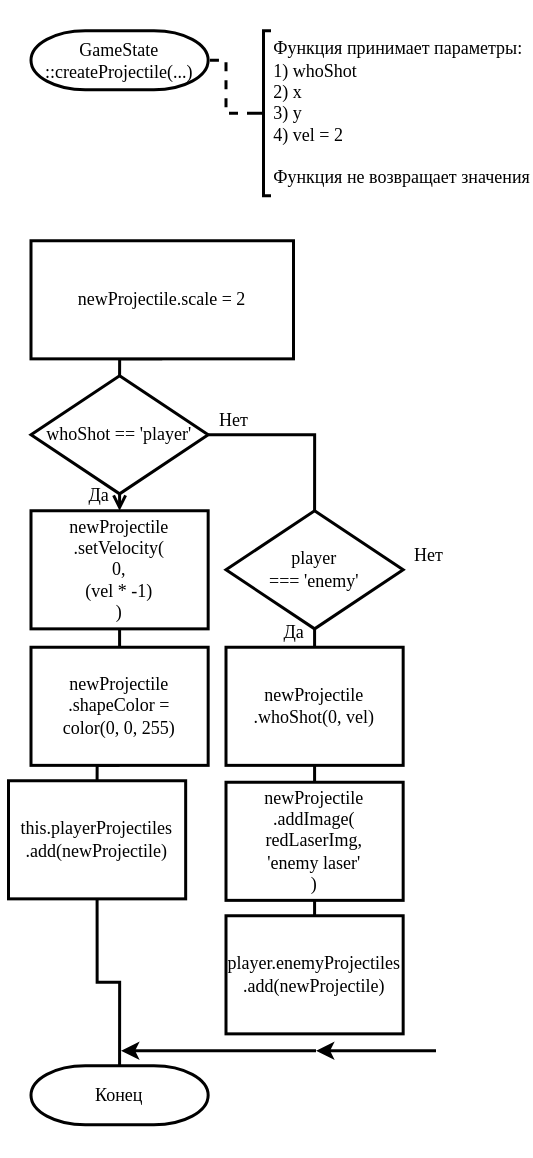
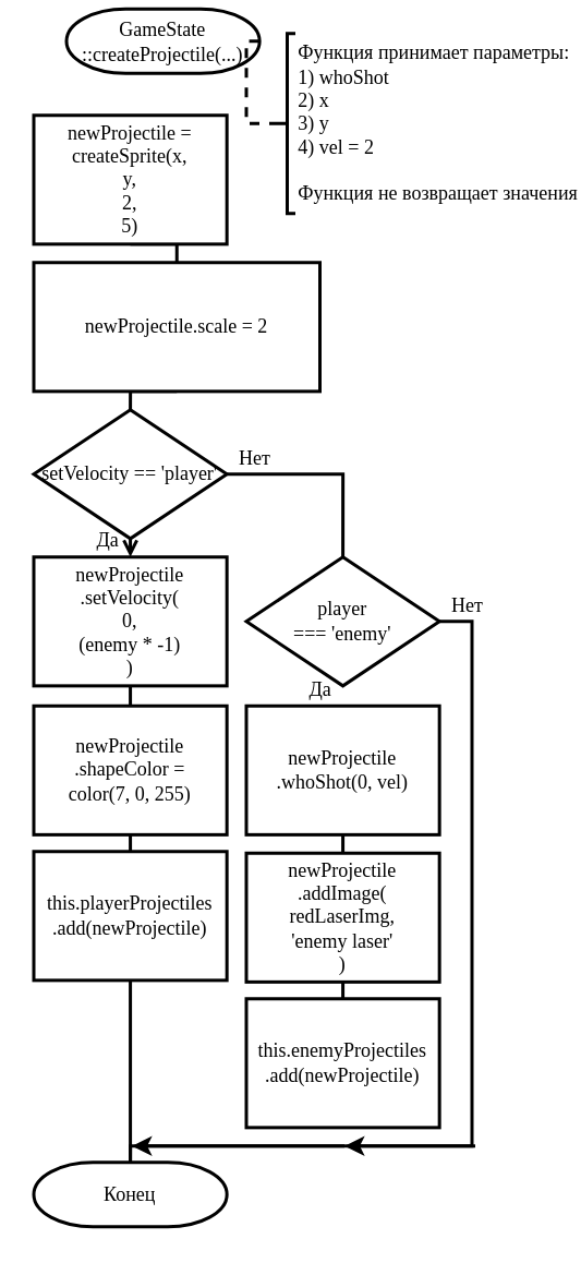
- <mxCell id="2" value="GameState&lt;br&gt;::createProjectile(...)" style="strokeWidth=2;html=1;shape=mxgraph.flowchart.terminator;whiteSpace=wrap;fontFamily=Times New Roman;" vertex="1" parent="1"><mxGeometry x="20" y="20" width="118.11" height="39.37" as="geometry" /></mxCell>
+ <mxCell id="2" value="GameState&lt;br&gt;::createProjectile(...)" style="strokeWidth=2;html=1;shape=mxgraph.flowchart.terminator;whiteSpace=wrap;fontFamily=Times New Roman;" vertex="1" parent="1"><mxGeometry x="40" y="5" width="118.11" height="39.37" as="geometry" /></mxCell>
+ <mxCell id="4" value="newProjectile = createSprite(x,&lt;br&gt;y,&lt;br&gt;2,&lt;br&gt;5)" style="rounded=0;whiteSpace=wrap;html=1;absoluteArcSize=1;arcSize=14;strokeWidth=2;fontFamily=Times New Roman;" vertex="1" parent="1"><mxGeometry x="20" y="70" width="118.11" height="78.74" as="geometry" /></mxCell>
+ <mxCell id="3" style="edgeStyle=orthogonalEdgeStyle;rounded=0;orthogonalLoop=1;jettySize=auto;html=1;exitX=0.5;exitY=1;exitDx=0;exitDy=0;entryX=0.5;entryY=0;entryDx=0;entryDy=0;endArrow=none;endFill=0;strokeWidth=2;fontFamily=Times New Roman;" edge="1" parent="1" source="4" target="6"><mxGeometry relative="1" as="geometry" /></mxCell>
- <mxCell id="9" value="whoShot == 'player'" style="strokeWidth=2;html=1;shape=mxgraph.flowchart.decision;whiteSpace=wrap;rounded=0;fontFamily=Times New Roman;" vertex="1" parent="1"><mxGeometry x="20" y="250" width="118.11" height="78.74" as="geometry" /></mxCell>
+ <mxCell id="9" value="setVelocity == 'player'" style="strokeWidth=2;html=1;shape=mxgraph.flowchart.decision;whiteSpace=wrap;rounded=0;fontFamily=Times New Roman;" vertex="1" parent="1"><mxGeometry x="20" y="250" width="118.11" height="78.74" as="geometry" /></mxCell>
- <mxCell id="11" value="newProjectile&lt;br&gt;.setVelocity(&lt;br&gt;0,&lt;br&gt;(vel * -1)&lt;br&gt;)" style="rounded=0;whiteSpace=wrap;html=1;absoluteArcSize=1;arcSize=14;strokeWidth=2;fontFamily=Times New Roman;" vertex="1" parent="1"><mxGeometry x="20" y="340" width="118.11" height="78.74" as="geometry" /></mxCell>
+ <mxCell id="11" value="newProjectile&lt;br&gt;.setVelocity(&lt;br&gt;0,&lt;br&gt;(enemy * -1)&lt;br&gt;)" style="rounded=0;whiteSpace=wrap;html=1;absoluteArcSize=1;arcSize=14;strokeWidth=2;fontFamily=Times New Roman;" vertex="1" parent="1"><mxGeometry x="20" y="340" width="118.11" height="78.74" as="geometry" /></mxCell>
- <mxCell id="16" style="edgeStyle=orthogonalEdgeStyle;rounded=0;orthogonalLoop=1;jettySize=auto;html=1;exitX=0.5;exitY=1;exitDx=0;exitDy=0;exitPerimeter=0;entryX=0.5;entryY=0;entryDx=0;entryDy=0;endArrow=none;endFill=0;strokeWidth=2;fontFamily=Times New Roman;" edge="1" parent="1" source="18" target="20"><mxGeometry relative="1" as="geometry" /></mxCell>
- <mxCell id="13" value="newProjectile&lt;br&gt;.shapeColor =&lt;br&gt;color(0, 0, 255)" style="rounded=0;whiteSpace=wrap;html=1;absoluteArcSize=1;arcSize=14;strokeWidth=2;fontFamily=Times New Roman;" vertex="1" parent="1"><mxGeometry x="20" y="431" width="118.11" height="78.74" as="geometry" /></mxCell>
+ <mxCell id="13" value="newProjectile&lt;br&gt;.shapeColor =&lt;br&gt;color(7, 0, 255)" style="rounded=0;whiteSpace=wrap;html=1;absoluteArcSize=1;arcSize=14;strokeWidth=2;fontFamily=Times New Roman;" vertex="1" parent="1"><mxGeometry x="20" y="431" width="118.11" height="78.74" as="geometry" /></mxCell>
+ <mxCell id="17" style="edgeStyle=orthogonalEdgeStyle;rounded=0;orthogonalLoop=1;jettySize=auto;html=1;exitX=1;exitY=0.5;exitDx=0;exitDy=0;exitPerimeter=0;entryX=0.5;entryY=0;entryDx=0;entryDy=0;entryPerimeter=0;endArrow=none;endFill=0;strokeWidth=2;fontFamily=Times New Roman;" edge="1" parent="1" source="18" target="24"><mxGeometry relative="1" as="geometry"><Array as="points"><mxPoint x="288" y="379" /><mxPoint x="288" y="700" /><mxPoint x="79" y="700" /></Array></mxGeometry></mxCell>
- <mxCell id="15" value="this.playerProjectiles&lt;br&gt;.add(newProjectile)" style="rounded=0;whiteSpace=wrap;html=1;absoluteArcSize=1;arcSize=14;strokeWidth=2;fontFamily=Times New Roman;" vertex="1" parent="1"><mxGeometry x="5" y="520" width="118.11" height="78.74" as="geometry" /></mxCell>
+ <mxCell id="15" value="this.playerProjectiles&lt;br&gt;.add(newProjectile)" style="rounded=0;whiteSpace=wrap;html=1;absoluteArcSize=1;arcSize=14;strokeWidth=2;fontFamily=Times New Roman;" vertex="1" parent="1"><mxGeometry x="20" y="520" width="118.11" height="78.74" as="geometry" /></mxCell>
- <mxCell id="23" value="player.enemyProjectiles&lt;br&gt;.add(newProjectile)" style="rounded=0;whiteSpace=wrap;html=1;absoluteArcSize=1;arcSize=14;strokeWidth=2;fontFamily=Times New Roman;" vertex="1" parent="1"><mxGeometry x="150" y="610" width="118.11" height="78.74" as="geometry" /></mxCell>
+ <mxCell id="23" value="this.enemyProjectiles&lt;br&gt;.add(newProjectile)" style="rounded=0;whiteSpace=wrap;html=1;absoluteArcSize=1;arcSize=14;strokeWidth=2;fontFamily=Times New Roman;" vertex="1" parent="1"><mxGeometry x="150" y="610" width="118.11" height="78.74" as="geometry" /></mxCell>
